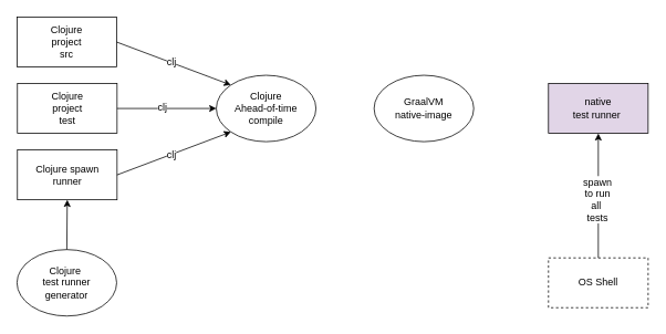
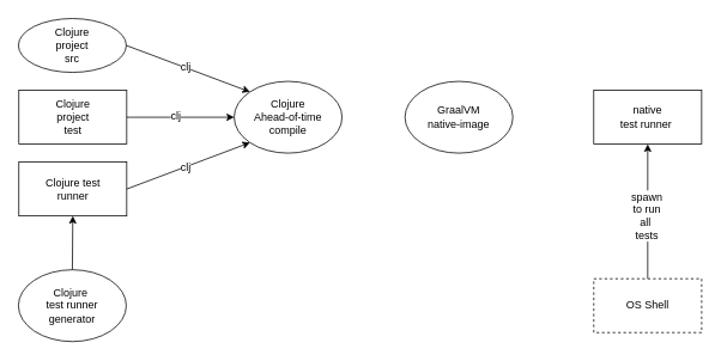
- <mxCell id="2" value="Clojure&lt;br&gt;project&lt;br&gt;src" style="rounded=0;whiteSpace=wrap;html=1;" parent="1" vertex="1"><mxGeometry x="20" y="20" width="120" height="60" as="geometry" /></mxCell>
+ <mxCell id="2" value="Clojure&lt;br&gt;project&lt;br&gt;src" style="ellipse;whiteSpace=wrap;html=1;" parent="1" vertex="1"><mxGeometry x="20" y="20" width="120" height="60" as="geometry" /></mxCell>
- <mxCell id="8" value="native&lt;br&gt;test runner&amp;nbsp;&lt;br&gt;" style="rounded=0;whiteSpace=wrap;html=1;fillColor=#e1d5e7;" parent="1" vertex="1"><mxGeometry x="660" y="100" width="120" height="60" as="geometry" /></mxCell>
+ <mxCell id="8" value="native&lt;br&gt;test runner&amp;nbsp;&lt;br&gt;" style="rounded=0;whiteSpace=wrap;html=1;" parent="1" vertex="1"><mxGeometry x="660" y="100" width="120" height="60" as="geometry" /></mxCell>
- <mxCell id="10" value="Clojure spawn&lt;br&gt;runner" style="rounded=0;whiteSpace=wrap;html=1;" parent="1" vertex="1"><mxGeometry x="20.5" y="180" width="120" height="60" as="geometry" /></mxCell>
+ <mxCell id="10" value="Clojure test&lt;br&gt;runner" style="rounded=0;whiteSpace=wrap;html=1;" parent="1" vertex="1"><mxGeometry x="20.5" y="180" width="120" height="60" as="geometry" /></mxCell>
